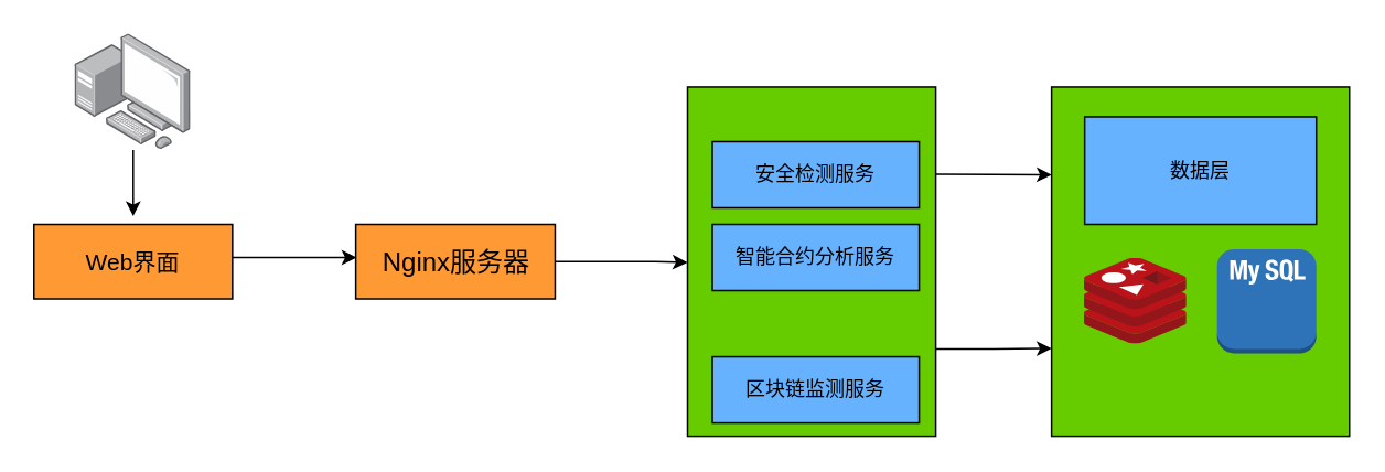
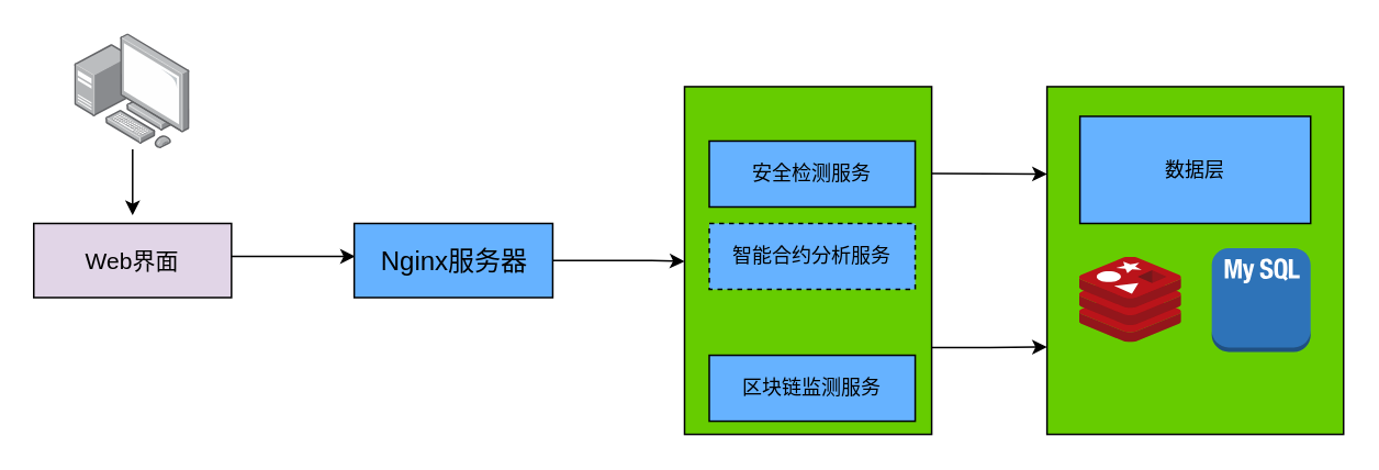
- <mxCell id="13" value="智能合约分析服务" style="rounded=0;whiteSpace=wrap;html=1;fillColor=#66B2FF;" vertex="1" parent="1"><mxGeometry x="430" y="135" width="125" height="40" as="geometry" /></mxCell>
+ <mxCell id="13" value="智能合约分析服务" style="rounded=0;whiteSpace=wrap;html=1;fillColor=#66B2FF;dashed=1;" vertex="1" parent="1"><mxGeometry x="430" y="135" width="125" height="40" as="geometry" /></mxCell>
- <mxCell id="8" value="&lt;font style=&quot;font-size: 14px&quot;&gt;Web界面&lt;/font&gt;" style="rounded=0;whiteSpace=wrap;html=1;fillColor=#FF9933;" vertex="1" parent="1"><mxGeometry x="20" y="135" width="120" height="45" as="geometry" /></mxCell>
+ <mxCell id="8" value="&lt;font style=&quot;font-size: 14px&quot;&gt;Web界面&lt;/font&gt;" style="rounded=0;whiteSpace=wrap;html=1;fillColor=#e1d5e7;" vertex="1" parent="1"><mxGeometry x="20" y="135" width="120" height="45" as="geometry" /></mxCell>
- <mxCell id="6" value="&lt;font style=&quot;font-size: 16px&quot;&gt;Nginx服务器&lt;/font&gt;" style="rounded=0;whiteSpace=wrap;html=1;fillColor=#FF9933;fontSize=16;" vertex="1" parent="1"><mxGeometry x="214.5" y="135" width="120.5" height="45" as="geometry" /></mxCell>
+ <mxCell id="6" value="&lt;font style=&quot;font-size: 16px&quot;&gt;Nginx服务器&lt;/font&gt;" style="rounded=0;whiteSpace=wrap;html=1;fillColor=#66b2ff;fontSize=16;" vertex="1" parent="1"><mxGeometry x="214.5" y="135" width="120.5" height="45" as="geometry" /></mxCell>
